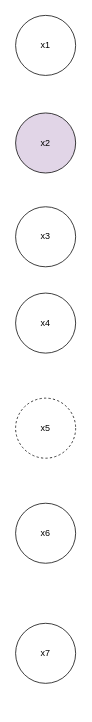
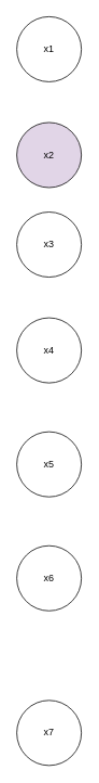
- <mxCell id="3" value="x3" style="ellipse;whiteSpace=wrap;html=1;aspect=fixed;" vertex="1" parent="1"><mxGeometry x="20" y="275" width="80" height="80" as="geometry" /></mxCell>
+ <mxCell id="3" value="x3" style="ellipse;whiteSpace=wrap;html=1;aspect=fixed;" vertex="1" parent="1"><mxGeometry x="20" y="260" width="80" height="80" as="geometry" /></mxCell>
- <mxCell id="5" value="x5" style="ellipse;whiteSpace=wrap;html=1;aspect=fixed;dashed=1;" vertex="1" parent="1"><mxGeometry x="20" y="530" width="80" height="80" as="geometry" /></mxCell>
+ <mxCell id="5" value="x5" style="ellipse;whiteSpace=wrap;html=1;aspect=fixed;" vertex="1" parent="1"><mxGeometry x="20" y="530" width="80" height="80" as="geometry" /></mxCell>
- <mxCell id="8" value="x7" style="ellipse;whiteSpace=wrap;html=1;aspect=fixed;" vertex="1" parent="1"><mxGeometry x="20" y="830" width="80" height="80" as="geometry" /></mxCell>
+ <mxCell id="8" value="x7" style="ellipse;whiteSpace=wrap;html=1;aspect=fixed;" vertex="1" parent="1"><mxGeometry x="20" y="860" width="80" height="80" as="geometry" /></mxCell>
